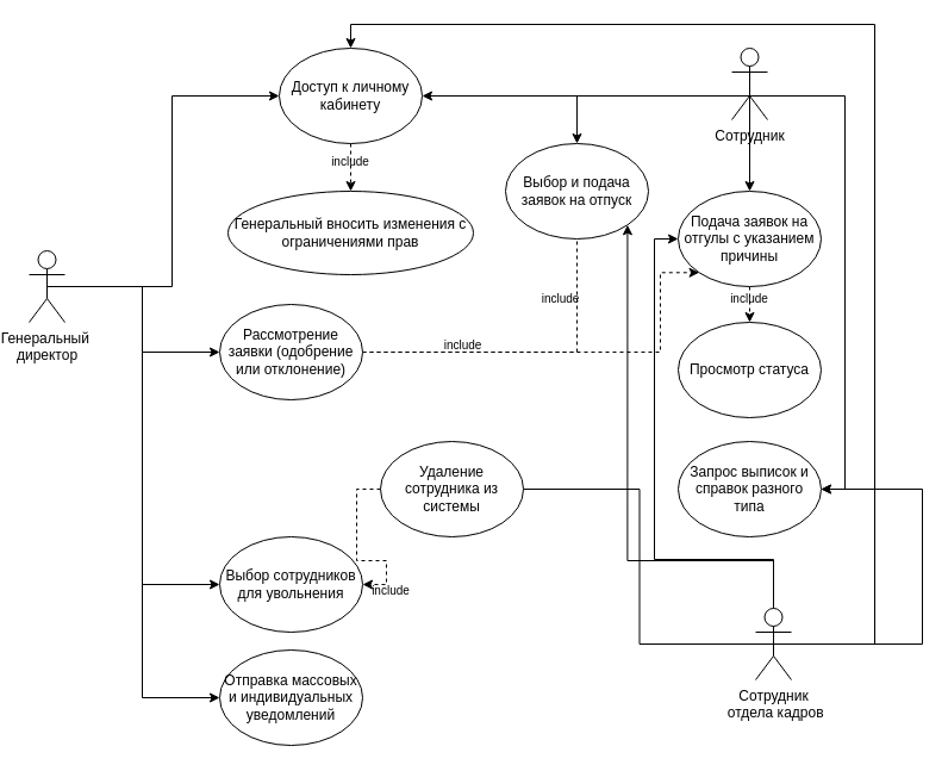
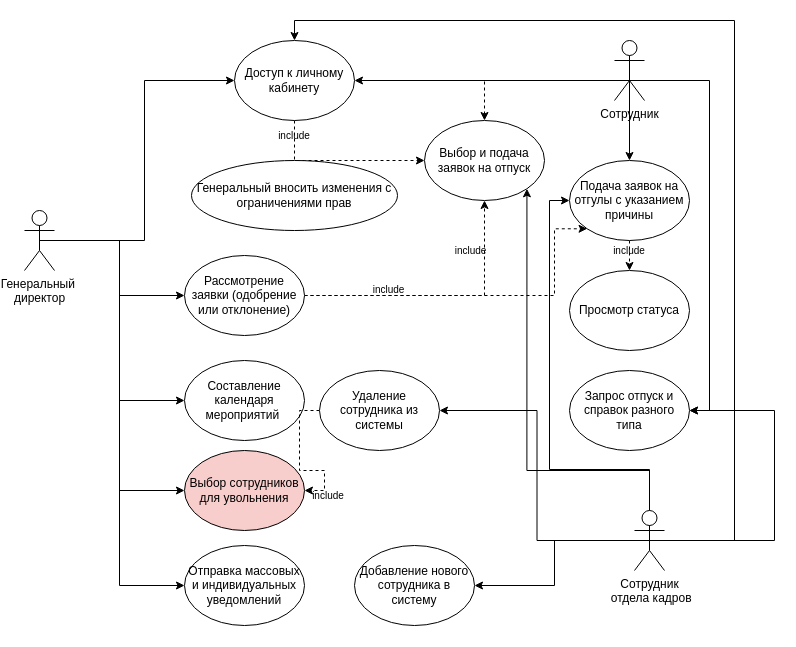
- <mxCell id="3" style="edgeStyle=orthogonalEdgeStyle;rounded=0;orthogonalLoop=1;jettySize=auto;html=1;exitX=0.5;exitY=0.5;exitDx=0;exitDy=0;exitPerimeter=0;entryX=0.5;entryY=0;entryDx=0;entryDy=0;" edge="1" parent="1" source="6" target="24"><mxGeometry relative="1" as="geometry"><Array as="points"><mxPoint x="625" y="80" /><mxPoint x="480" y="80" /></Array></mxGeometry></mxCell>
+ <mxCell id="3" style="edgeStyle=orthogonalEdgeStyle;rounded=0;orthogonalLoop=1;jettySize=auto;html=1;exitX=0.5;exitY=0.5;exitDx=0;exitDy=0;exitPerimeter=0;entryX=0.5;entryY=0;entryDx=0;entryDy=0;dashed=1;" edge="1" parent="1" source="6" target="24"><mxGeometry relative="1" as="geometry"><Array as="points"><mxPoint x="625" y="80" /><mxPoint x="480" y="80" /></Array></mxGeometry></mxCell>
- <mxCell id="20" style="edgeStyle=orthogonalEdgeStyle;rounded=0;orthogonalLoop=1;jettySize=auto;html=1;exitX=0.5;exitY=1;exitDx=0;exitDy=0;entryX=0.5;entryY=0;entryDx=0;entryDy=0;dashed=1;" edge="1" parent="1" source="21" target="22"><mxGeometry relative="1" as="geometry" /></mxCell>
+ <mxCell id="20" style="edgeStyle=orthogonalEdgeStyle;rounded=0;orthogonalLoop=1;jettySize=auto;html=1;exitX=0.5;exitY=1;exitDx=0;exitDy=0;dashed=1;" edge="1" parent="1" source="21" target="24"><mxGeometry relative="1" as="geometry" /></mxCell>
- <mxCell id="30" style="edgeStyle=orthogonalEdgeStyle;rounded=0;orthogonalLoop=1;jettySize=auto;html=1;exitX=1;exitY=0.5;exitDx=0;exitDy=0;entryX=0.5;entryY=1;entryDx=0;entryDy=0;dashed=1;endArrow=none;" edge="1" parent="1" source="32" target="24"><mxGeometry relative="1" as="geometry" /></mxCell>
+ <mxCell id="30" style="edgeStyle=orthogonalEdgeStyle;rounded=0;orthogonalLoop=1;jettySize=auto;html=1;exitX=1;exitY=0.5;exitDx=0;exitDy=0;entryX=0.5;entryY=1;entryDx=0;entryDy=0;dashed=1;" edge="1" parent="1" source="32" target="24"><mxGeometry relative="1" as="geometry" /></mxCell>
+ <mxCell id="9" style="edgeStyle=orthogonalEdgeStyle;rounded=0;orthogonalLoop=1;jettySize=auto;html=1;exitX=0.5;exitY=0.5;exitDx=0;exitDy=0;exitPerimeter=0;entryX=0;entryY=0.5;entryDx=0;entryDy=0;" edge="1" parent="1" source="12" target="33"><mxGeometry relative="1" as="geometry" /></mxCell>
+ <mxCell id="33" value="Составление календаря мероприятий&amp;nbsp;" style="ellipse;whiteSpace=wrap;html=1;" vertex="1" parent="1"><mxGeometry x="180" y="360" width="120" height="80" as="geometry" /></mxCell>
- <mxCell id="13" style="edgeStyle=orthogonalEdgeStyle;rounded=0;orthogonalLoop=1;jettySize=auto;html=1;exitX=0.5;exitY=0.5;exitDx=0;exitDy=0;exitPerimeter=0;entryX=1;entryY=0.5;entryDx=0;entryDy=0;endArrow=none;" edge="1" parent="1" source="19" target="37"><mxGeometry relative="1" as="geometry" /></mxCell>
+ <mxCell id="13" style="edgeStyle=orthogonalEdgeStyle;rounded=0;orthogonalLoop=1;jettySize=auto;html=1;exitX=0.5;exitY=0.5;exitDx=0;exitDy=0;exitPerimeter=0;entryX=1;entryY=0.5;entryDx=0;entryDy=0;" edge="1" parent="1" source="19" target="37"><mxGeometry relative="1" as="geometry" /></mxCell>
- <mxCell id="29" value="Запрос выписок и справок разного типа" style="ellipse;whiteSpace=wrap;html=1;" vertex="1" parent="1"><mxGeometry x="565" y="370" width="120" height="80" as="geometry" /></mxCell>
+ <mxCell id="29" value="Запрос отпуск и справок разного типа" style="ellipse;whiteSpace=wrap;html=1;" vertex="1" parent="1"><mxGeometry x="565" y="370" width="120" height="80" as="geometry" /></mxCell>
- <mxCell id="34" value="Выбор сотрудников для увольнения" style="ellipse;whiteSpace=wrap;html=1;" vertex="1" parent="1"><mxGeometry x="180" y="450" width="120" height="80" as="geometry" /></mxCell>
+ <mxCell id="34" value="Выбор сотрудников для увольнения" style="ellipse;whiteSpace=wrap;html=1;fillColor=#f8cecc;" vertex="1" parent="1"><mxGeometry x="180" y="450" width="120" height="80" as="geometry" /></mxCell>
+ <mxCell id="39" value="Добавление нового сотрудника в систему" style="ellipse;whiteSpace=wrap;html=1;" vertex="1" parent="1"><mxGeometry x="350" y="545" width="120" height="80" as="geometry" /></mxCell>
+ <mxCell id="14" style="edgeStyle=orthogonalEdgeStyle;rounded=0;orthogonalLoop=1;jettySize=auto;html=1;exitX=0.5;exitY=0.5;exitDx=0;exitDy=0;exitPerimeter=0;entryX=1;entryY=0.5;entryDx=0;entryDy=0;" edge="1" parent="1" source="19" target="39"><mxGeometry relative="1" as="geometry" /></mxCell>
